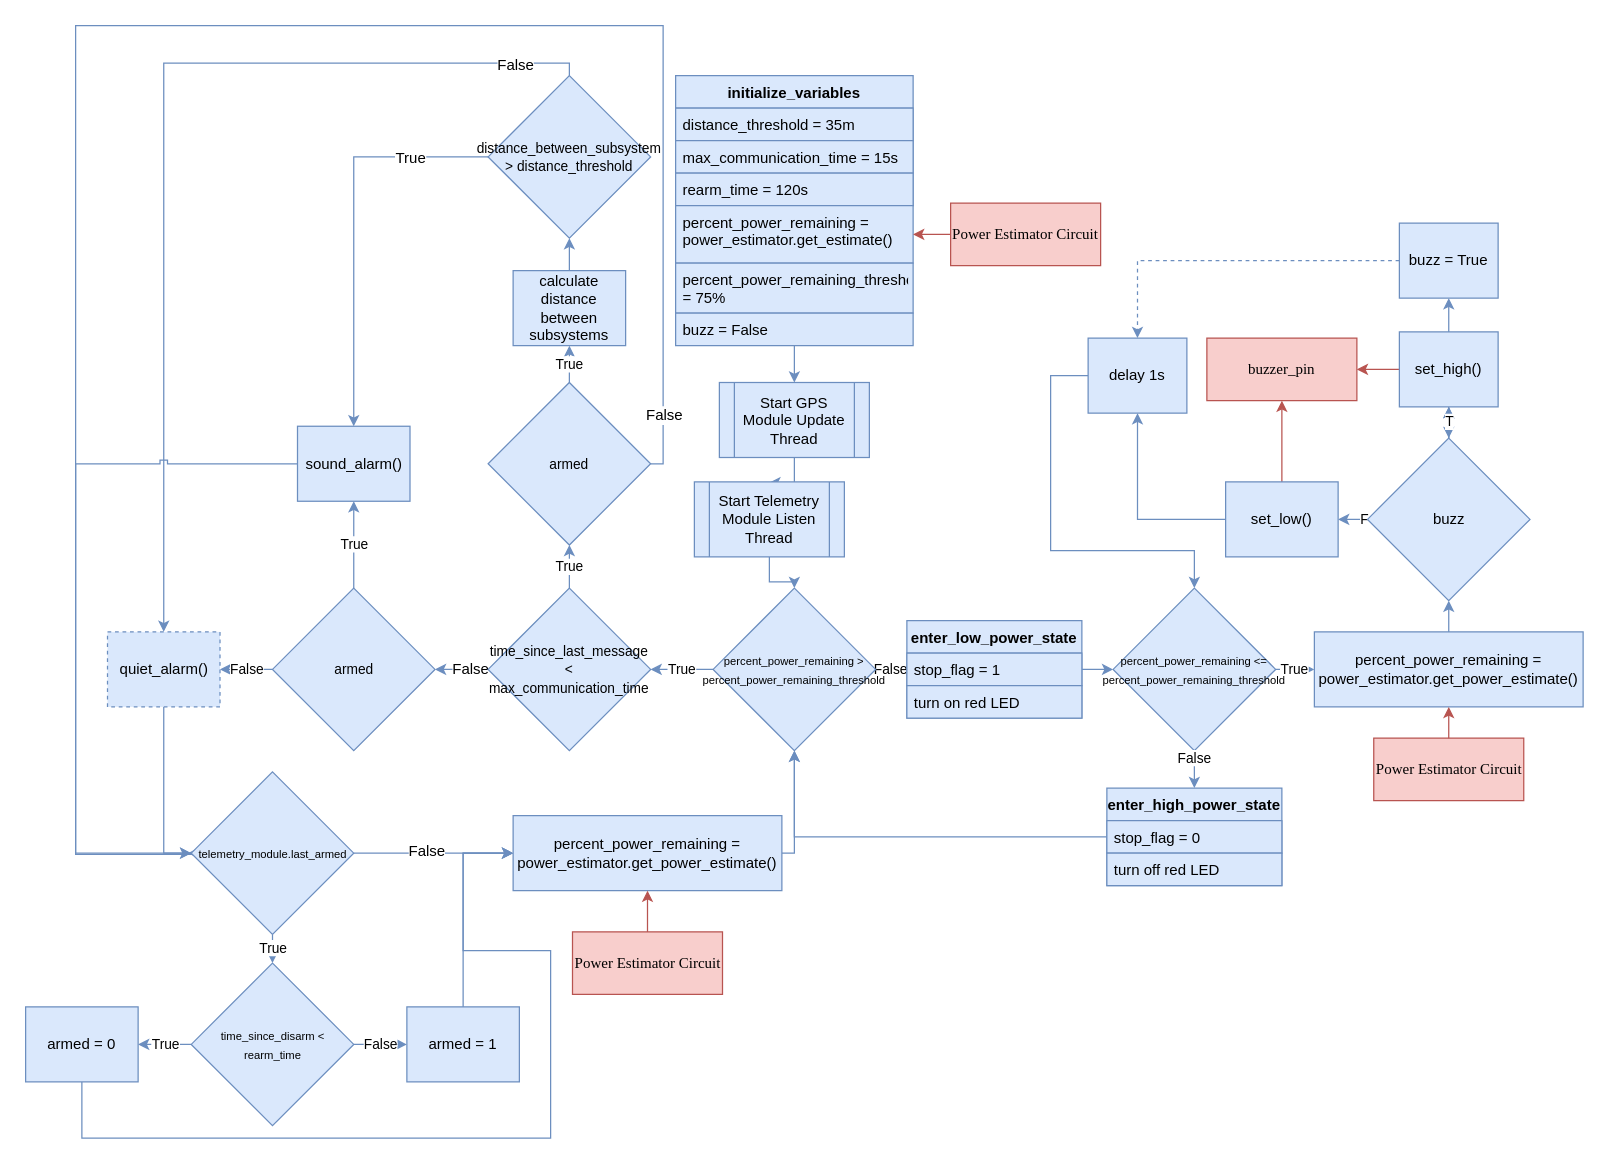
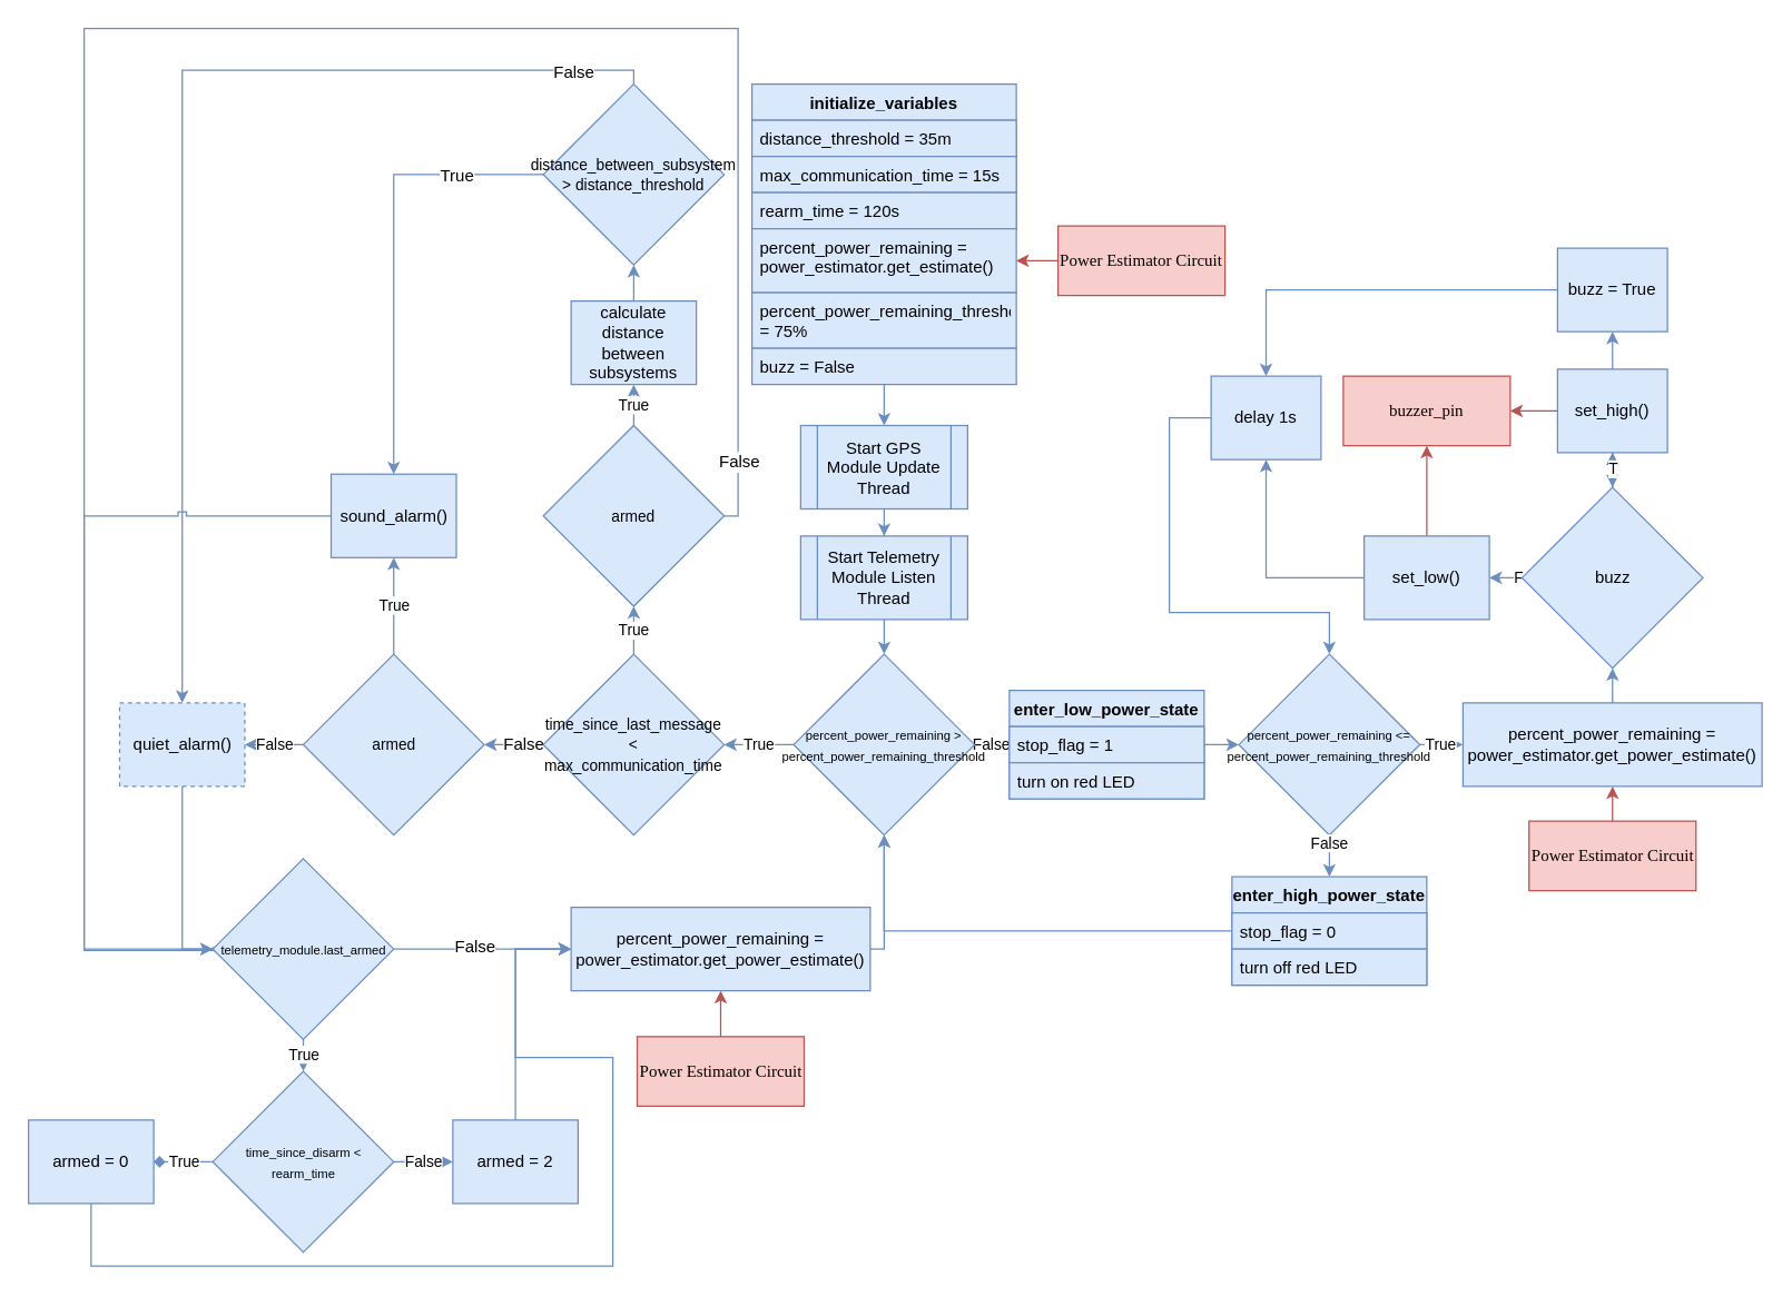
- <mxCell id="70" value="" style="edgeStyle=orthogonalEdgeStyle;rounded=0;orthogonalLoop=1;jettySize=auto;html=1;entryX=0.5;entryY=0;entryDx=0;entryDy=0;fillColor=#dae8fc;strokeColor=#6c8ebf;dashed=1;" edge="1" parent="1" source="71" target="69"><mxGeometry relative="1" as="geometry"><mxPoint x="1039" y="208" as="targetPoint" /></mxGeometry></mxCell>
+ <mxCell id="70" value="" style="edgeStyle=orthogonalEdgeStyle;rounded=0;orthogonalLoop=1;jettySize=auto;html=1;entryX=0.5;entryY=0;entryDx=0;entryDy=0;fillColor=#dae8fc;strokeColor=#6c8ebf;" edge="1" parent="1" source="71" target="69"><mxGeometry relative="1" as="geometry"><mxPoint x="1039" y="208" as="targetPoint" /></mxGeometry></mxCell>
- <mxCell id="40" value="Start Telemetry Module Listen Thread" style="shape=process;whiteSpace=wrap;html=1;backgroundOutline=1;fillColor=#dae8fc;strokeColor=#6c8ebf;" vertex="1" parent="1"><mxGeometry x="555" y="385" width="120" height="60" as="geometry" /></mxCell>
+ <mxCell id="40" value="Start Telemetry Module Listen Thread" style="shape=process;whiteSpace=wrap;html=1;backgroundOutline=1;fillColor=#dae8fc;strokeColor=#6c8ebf;" vertex="1" parent="1"><mxGeometry x="575" y="385" width="120" height="60" as="geometry" /></mxCell>
- <mxCell id="82" value="True" style="edgeStyle=orthogonalEdgeStyle;rounded=0;jumpStyle=sharp;orthogonalLoop=1;jettySize=auto;html=1;fillColor=#dae8fc;strokeColor=#6c8ebf;" edge="1" parent="1" source="84" target="86"><mxGeometry relative="1" as="geometry" /></mxCell>
+ <mxCell id="82" value="True" style="edgeStyle=orthogonalEdgeStyle;rounded=0;jumpStyle=sharp;orthogonalLoop=1;jettySize=auto;html=1;fillColor=#dae8fc;strokeColor=#6c8ebf;endArrow=diamond;" edge="1" parent="1" source="84" target="86"><mxGeometry relative="1" as="geometry" /></mxCell>
- <mxCell id="88" value="armed = 1" style="rounded=0;whiteSpace=wrap;html=1;fillColor=#dae8fc;strokeColor=#6c8ebf;" vertex="1" parent="1"><mxGeometry x="325" y="805" width="90" height="60" as="geometry" /></mxCell>
+ <mxCell id="88" value="armed = 2" style="rounded=0;whiteSpace=wrap;html=1;fillColor=#dae8fc;strokeColor=#6c8ebf;" vertex="1" parent="1"><mxGeometry x="325" y="805" width="90" height="60" as="geometry" /></mxCell>
